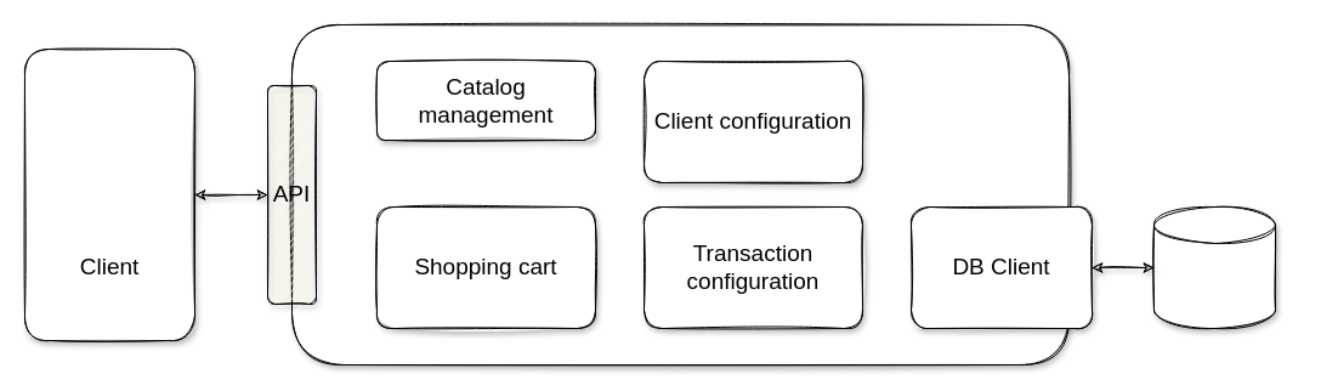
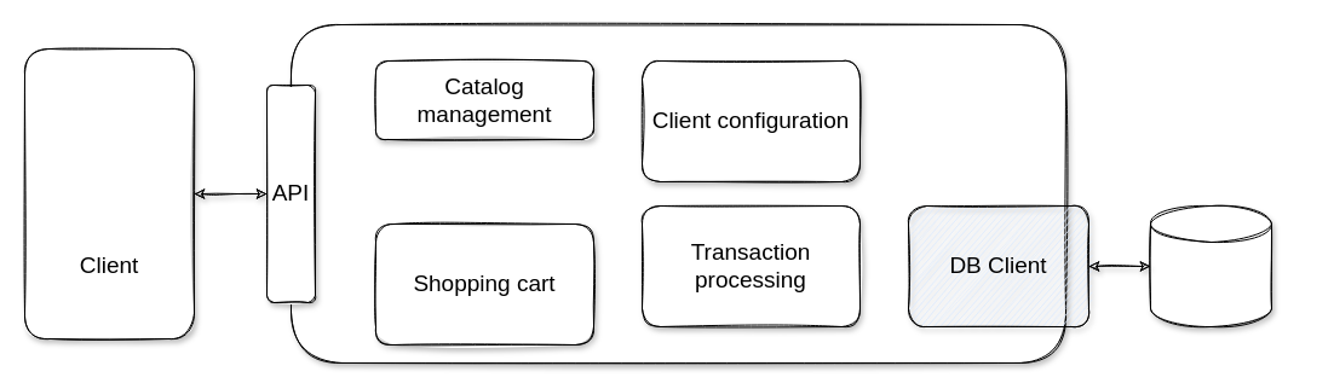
- <mxCell id="4" value="API" style="rounded=1;whiteSpace=wrap;html=1;sketch=1;shadow=1;fontSize=19;fillColor=#fff2cc;" vertex="1" parent="1"><mxGeometry x="220" y="70" width="40" height="180" as="geometry" /></mxCell>
+ <mxCell id="4" value="API" style="rounded=1;whiteSpace=wrap;html=1;sketch=1;shadow=1;fontSize=19;" vertex="1" parent="1"><mxGeometry x="220" y="70" width="40" height="180" as="geometry" /></mxCell>
- <mxCell id="9" value="Shopping cart" style="rounded=1;whiteSpace=wrap;html=1;sketch=1;shadow=1;fontSize=19;" vertex="1" parent="1"><mxGeometry x="310" y="170" width="180" height="100" as="geometry" /></mxCell>
+ <mxCell id="9" value="Shopping cart" style="rounded=1;whiteSpace=wrap;html=1;sketch=1;shadow=1;fontSize=19;" vertex="1" parent="1"><mxGeometry x="310" y="185" width="180" height="100" as="geometry" /></mxCell>
- <mxCell id="10" value="Transaction configuration" style="rounded=1;whiteSpace=wrap;html=1;sketch=1;shadow=1;fontSize=19;" vertex="1" parent="1"><mxGeometry x="530" y="170" width="180" height="100" as="geometry" /></mxCell>
+ <mxCell id="10" value="Transaction processing" style="rounded=1;whiteSpace=wrap;html=1;sketch=1;shadow=1;fontSize=19;" vertex="1" parent="1"><mxGeometry x="530" y="170" width="180" height="100" as="geometry" /></mxCell>
- <mxCell id="11" value="DB Client" style="rounded=1;whiteSpace=wrap;html=1;sketch=1;shadow=1;fontSize=19;" vertex="1" parent="1"><mxGeometry x="750" y="170" width="148.99" height="100" as="geometry" /></mxCell>
+ <mxCell id="11" value="DB Client" style="rounded=1;whiteSpace=wrap;html=1;sketch=1;shadow=1;fontSize=19;fillColor=#dae8fc;" vertex="1" parent="1"><mxGeometry x="750" y="170" width="148.99" height="100" as="geometry" /></mxCell>
